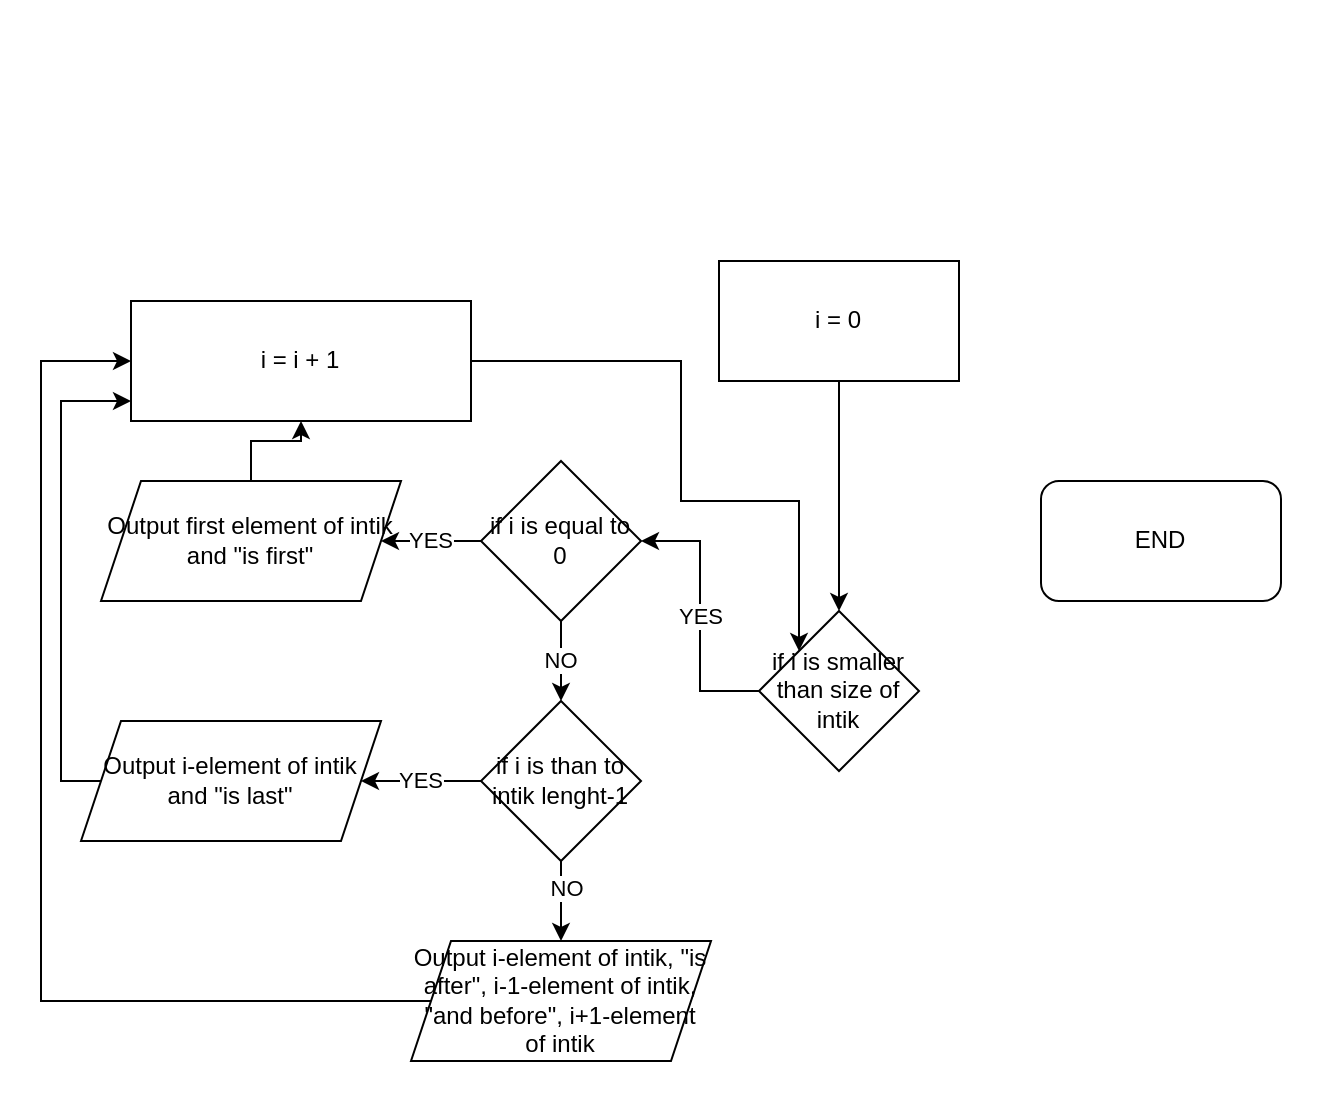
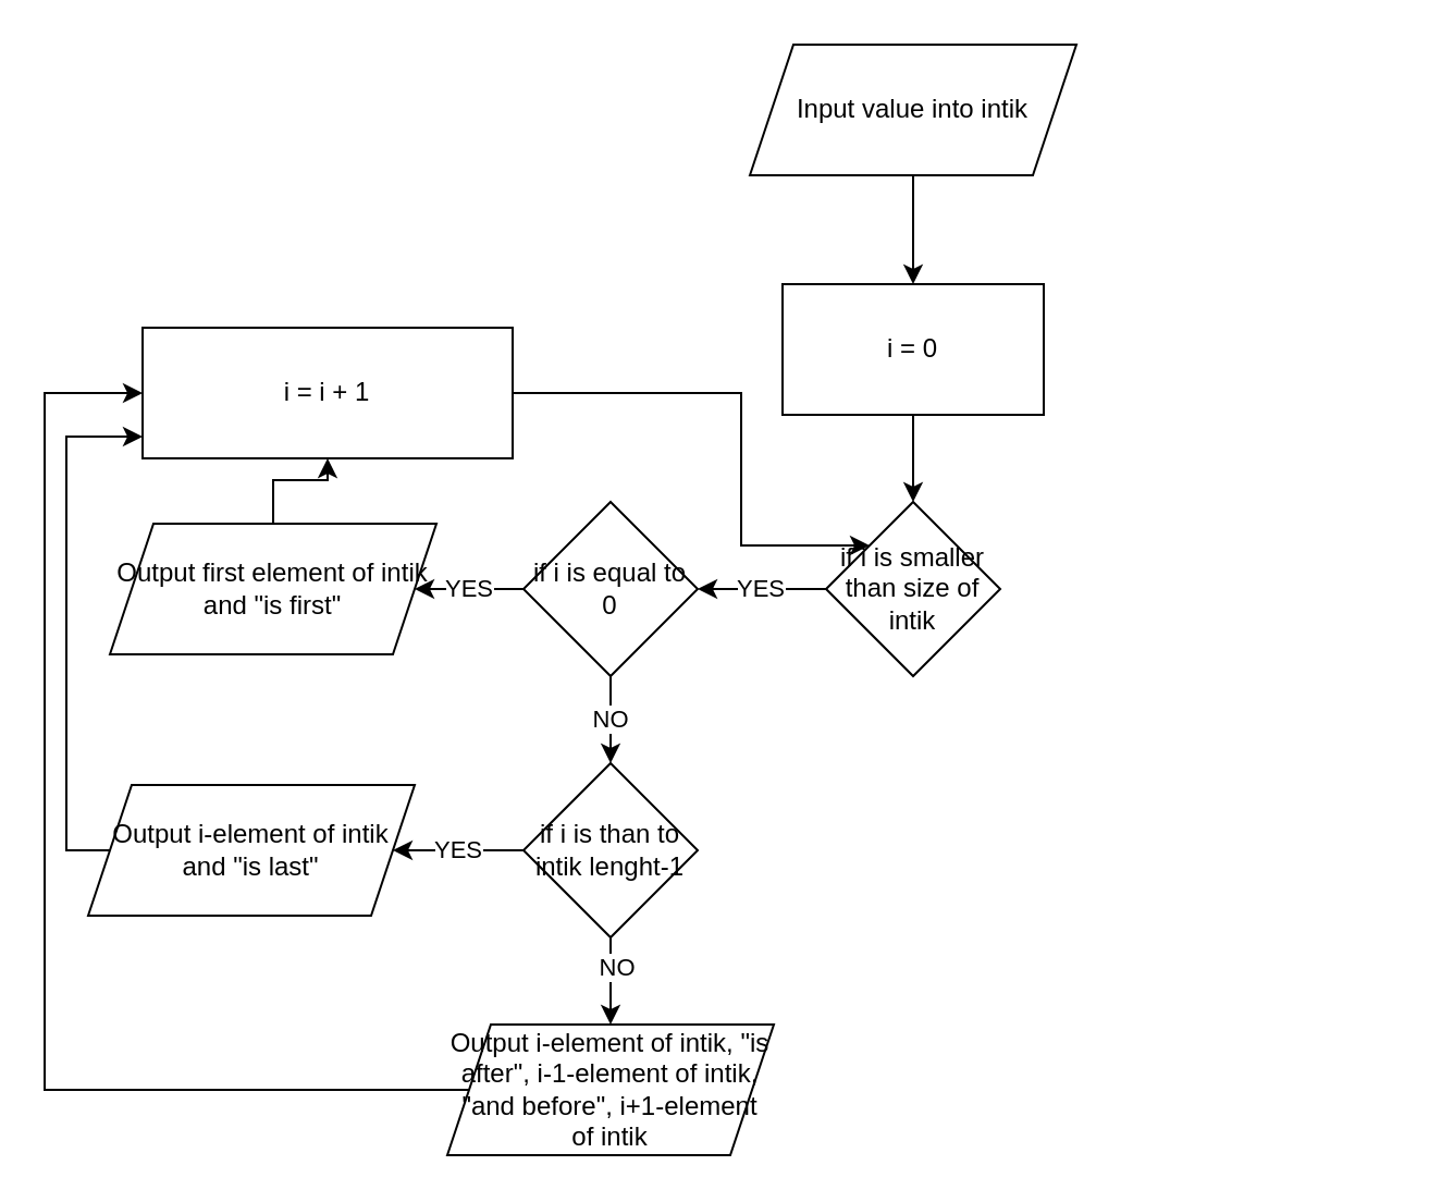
+ <mxCell id="5" value="Input value into intik" style="shape=parallelogram;perimeter=parallelogramPerimeter;whiteSpace=wrap;html=1;fixedSize=1;" parent="1" vertex="1"><mxGeometry x="344" y="20" width="150" height="60" as="geometry" /></mxCell>
+ <mxCell id="4" style="edgeStyle=orthogonalEdgeStyle;rounded=0;orthogonalLoop=1;jettySize=auto;html=1;entryX=0.5;entryY=0;entryDx=0;entryDy=0;" parent="1" source="5" target="7" edge="1"><mxGeometry relative="1" as="geometry" /></mxCell>
- <mxCell id="10" value="END" style="rounded=1;whiteSpace=wrap;html=1;" parent="1" vertex="1"><mxGeometry x="520" y="240" width="120" height="60" as="geometry" /></mxCell>
- <mxCell id="3" value="if i is smaller than size of intik" style="rhombus;whiteSpace=wrap;html=1;" parent="1" vertex="1"><mxGeometry x="379" y="305" width="80" height="80" as="geometry" /></mxCell>
+ <mxCell id="3" value="if i is smaller than size of intik" style="rhombus;whiteSpace=wrap;html=1;" parent="1" vertex="1"><mxGeometry x="379" y="230" width="80" height="80" as="geometry" /></mxCell>
